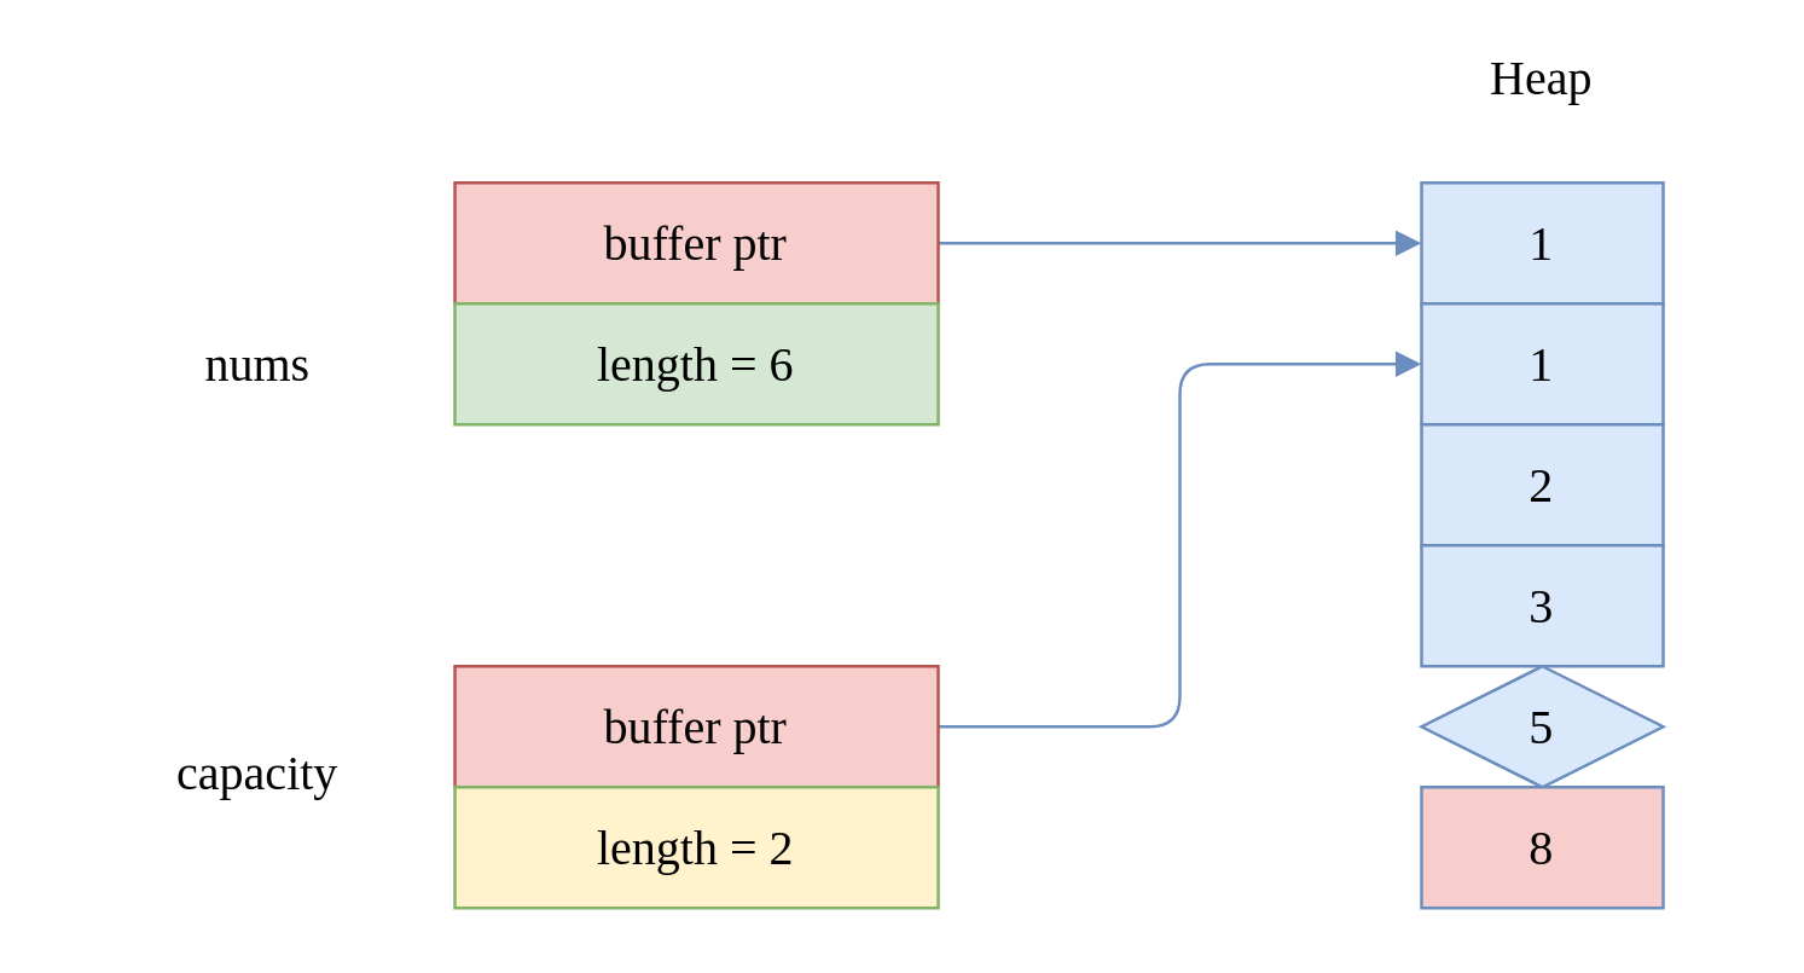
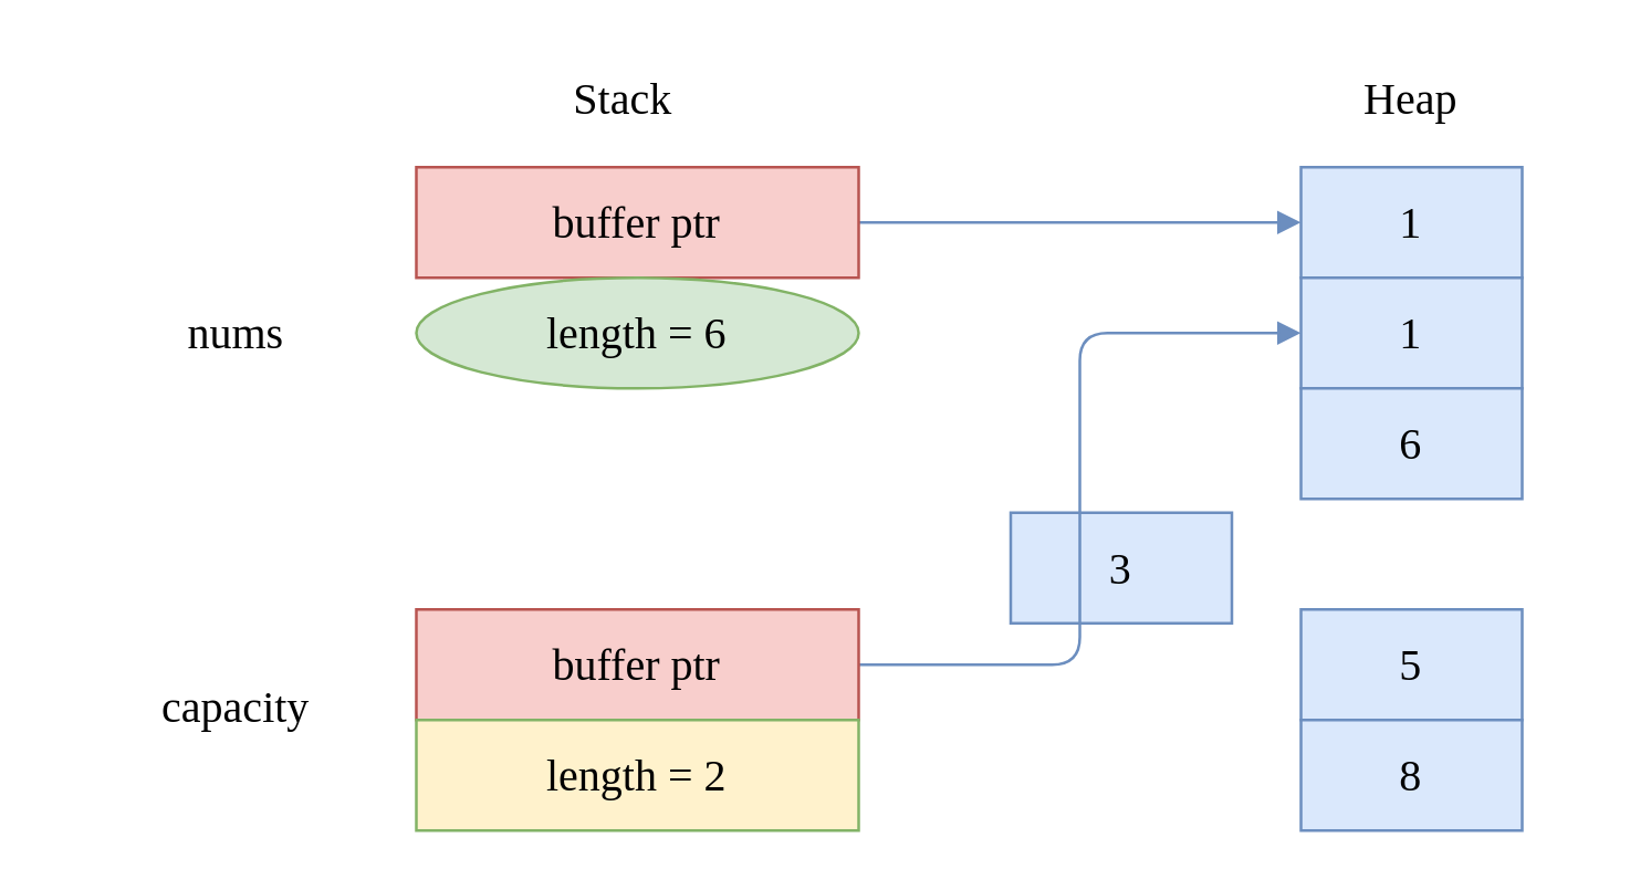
- <mxCell id="3" value="Heap" style="text;html=1;align=center;verticalAlign=middle;whiteSpace=wrap;rounded=0;fontFamily=Ubuntu;fontSize=16;fontStyle=0;" vertex="1" parent="1"><mxGeometry x="445" y="10" width="130" height="30" as="geometry" /></mxCell>
+ <mxCell id="3" value="Heap" style="text;html=1;align=center;verticalAlign=middle;whiteSpace=wrap;rounded=0;fontFamily=Ubuntu;fontSize=16;fontStyle=0;" vertex="1" parent="1"><mxGeometry x="445" y="20" width="130" height="30" as="geometry" /></mxCell>
+ <mxCell id="4" value="Stack" style="text;html=1;align=center;verticalAlign=middle;whiteSpace=wrap;rounded=0;fontFamily=Ubuntu;fontSize=16;fontStyle=0;" vertex="1" parent="1"><mxGeometry x="160" y="20" width="130" height="30" as="geometry" /></mxCell>
- <mxCell id="14" value="length = 6" style="rounded=0;whiteSpace=wrap;html=1;shadow=0;strokeColor=#82b366;strokeWidth=1;fontFamily=Ubuntu;fontSize=16;fontStyle=0;fillColor=#d5e8d4;" vertex="1" parent="1"><mxGeometry x="150" y="100" width="160" height="40" as="geometry" /></mxCell>
+ <mxCell id="14" value="length = 6" style="ellipse;whiteSpace=wrap;html=1;shadow=0;strokeColor=#82b366;strokeWidth=1;fontFamily=Ubuntu;fontSize=16;fontStyle=0;fillColor=#d5e8d4;" vertex="1" parent="1"><mxGeometry x="150" y="100" width="160" height="40" as="geometry" /></mxCell>
- <mxCell id="8" value="2" style="rounded=0;whiteSpace=wrap;html=1;shadow=0;strokeColor=#6c8ebf;strokeWidth=1;fontFamily=Ubuntu;fontSize=16;fontStyle=0;fillColor=#dae8fc;" vertex="1" parent="1"><mxGeometry x="470" y="140" width="80" height="40" as="geometry" /></mxCell>
+ <mxCell id="8" value="6" style="rounded=0;whiteSpace=wrap;html=1;shadow=0;strokeColor=#6c8ebf;strokeWidth=1;fontFamily=Ubuntu;fontSize=16;fontStyle=0;fillColor=#dae8fc;" vertex="1" parent="1"><mxGeometry x="470" y="140" width="80" height="40" as="geometry" /></mxCell>
- <mxCell id="9" value="3" style="rounded=0;whiteSpace=wrap;html=1;shadow=0;strokeColor=#6c8ebf;strokeWidth=1;fontFamily=Ubuntu;fontSize=16;fontStyle=0;fillColor=#dae8fc;" vertex="1" parent="1"><mxGeometry x="470" y="180" width="80" height="40" as="geometry" /></mxCell>
+ <mxCell id="9" value="3" style="rounded=0;whiteSpace=wrap;html=1;shadow=0;strokeColor=#6c8ebf;strokeWidth=1;fontFamily=Ubuntu;fontSize=16;fontStyle=0;fillColor=#dae8fc;" vertex="1" parent="1"><mxGeometry x="365" y="185" width="80" height="40" as="geometry" /></mxCell>
- <mxCell id="10" value="5" style="rhombus;whiteSpace=wrap;html=1;shadow=0;strokeColor=#6c8ebf;strokeWidth=1;fontFamily=Ubuntu;fontSize=16;fontStyle=0;fillColor=#dae8fc;" vertex="1" parent="1"><mxGeometry x="470" y="220" width="80" height="40" as="geometry" /></mxCell>
+ <mxCell id="10" value="5" style="rounded=0;whiteSpace=wrap;html=1;shadow=0;strokeColor=#6c8ebf;strokeWidth=1;fontFamily=Ubuntu;fontSize=16;fontStyle=0;fillColor=#dae8fc;" vertex="1" parent="1"><mxGeometry x="470" y="220" width="80" height="40" as="geometry" /></mxCell>
- <mxCell id="11" value="8" style="rounded=0;whiteSpace=wrap;html=1;shadow=0;strokeColor=#6c8ebf;strokeWidth=1;fontFamily=Ubuntu;fontSize=16;fontStyle=0;fillColor=#f8cecc;" vertex="1" parent="1"><mxGeometry x="470" y="260" width="80" height="40" as="geometry" /></mxCell>
+ <mxCell id="11" value="8" style="rounded=0;whiteSpace=wrap;html=1;shadow=0;strokeColor=#6c8ebf;strokeWidth=1;fontFamily=Ubuntu;fontSize=16;fontStyle=0;fillColor=#dae8fc;" vertex="1" parent="1"><mxGeometry x="470" y="260" width="80" height="40" as="geometry" /></mxCell>
